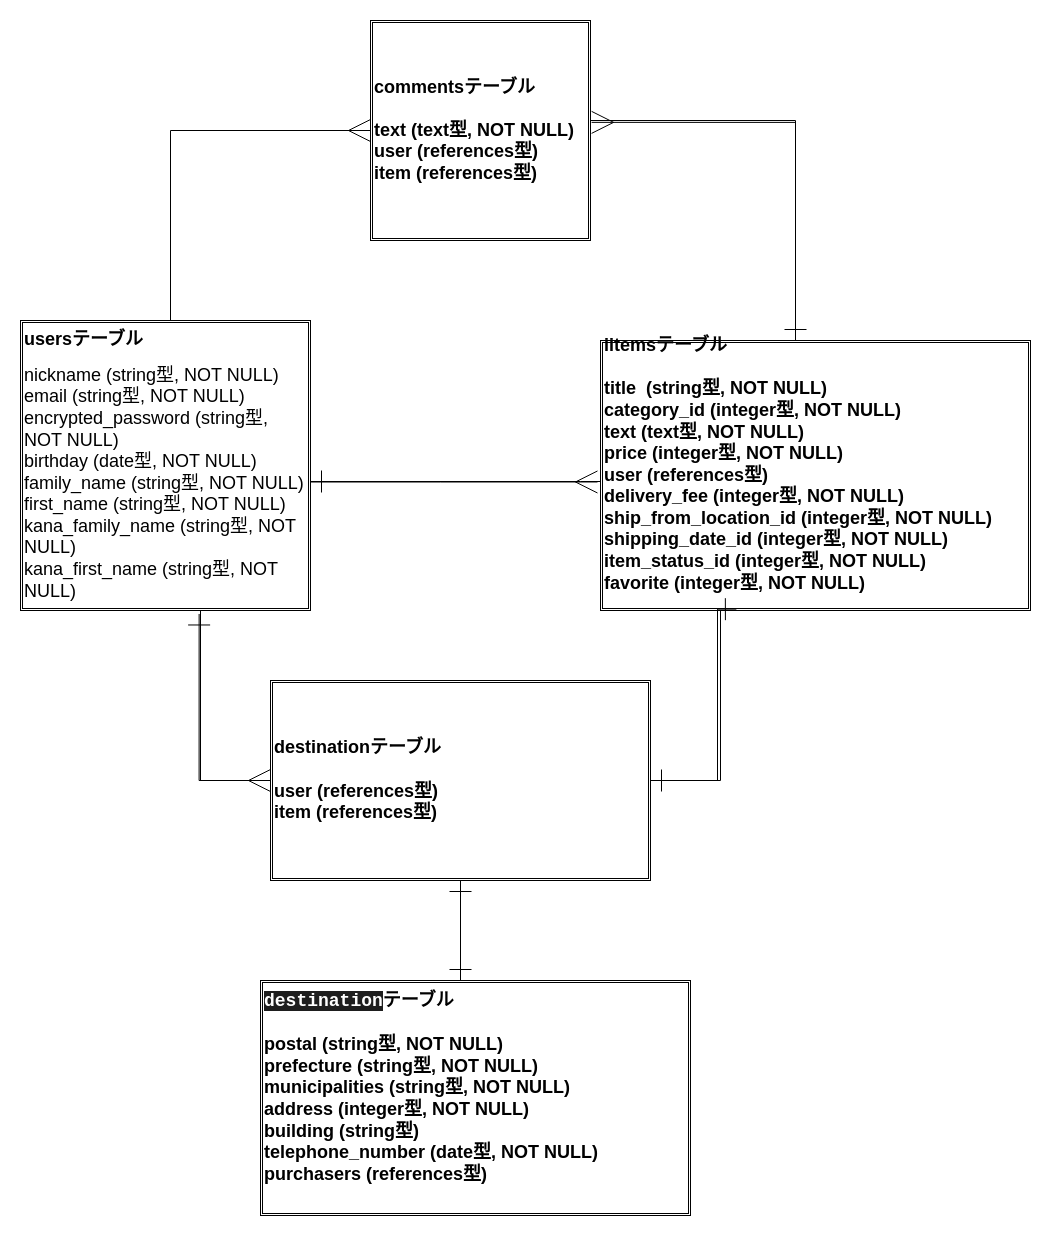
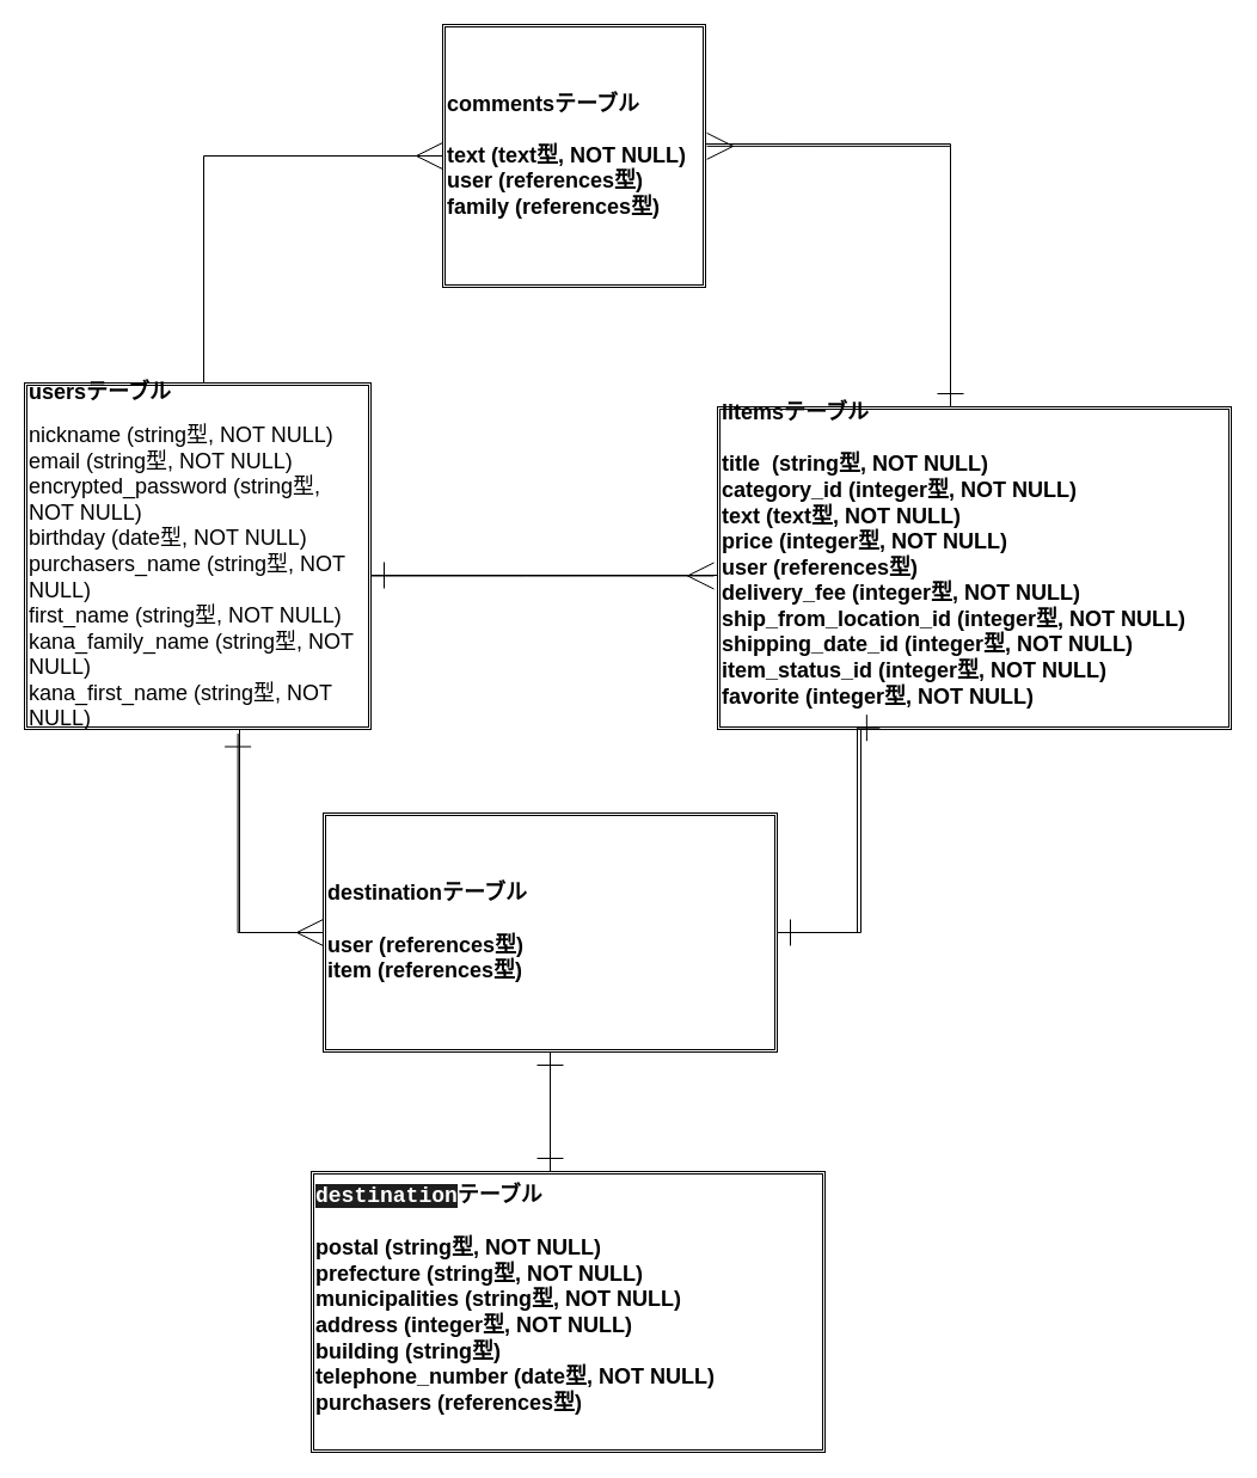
- <mxCell id="11" value="&lt;b&gt;&lt;font style=&quot;font-size: 18px&quot;&gt;commentsテーブル&lt;br&gt;&lt;br&gt;text (text型, NOT NULL)&lt;br&gt;user (references型)&lt;br&gt;item (references型)&lt;br&gt;&lt;/font&gt;&lt;/b&gt;" style="shape=ext;double=1;whiteSpace=wrap;html=1;aspect=fixed;align=left;" parent="1" vertex="1"><mxGeometry x="370" y="20" width="220" height="220" as="geometry" /></mxCell>
+ <mxCell id="11" value="&lt;b&gt;&lt;font style=&quot;font-size: 18px&quot;&gt;commentsテーブル&lt;br&gt;&lt;br&gt;text (text型, NOT NULL)&lt;br&gt;user (references型)&lt;br&gt;family (references型)&lt;br&gt;&lt;/font&gt;&lt;/b&gt;" style="shape=ext;double=1;whiteSpace=wrap;html=1;aspect=fixed;align=left;" parent="1" vertex="1"><mxGeometry x="370" y="20" width="220" height="220" as="geometry" /></mxCell>
- <mxCell id="5" value="&lt;div&gt;&lt;b style=&quot;font-size: 18px&quot;&gt;usersテーブル&lt;/b&gt;&lt;/div&gt;&lt;font&gt;&lt;div&gt;&lt;br&gt;&lt;/div&gt;&lt;span style=&quot;font-size: 18px&quot;&gt;&lt;div&gt;&lt;span&gt;nickname (string型, NOT NULL)&lt;/span&gt;&lt;/div&gt;&lt;/span&gt;&lt;span style=&quot;font-size: 18px&quot;&gt;&lt;div&gt;&lt;span&gt;email (string型, NOT NULL)&lt;/span&gt;&lt;/div&gt;&lt;/span&gt;&lt;span style=&quot;font-size: 18px&quot;&gt;&lt;div&gt;&lt;span&gt;encrypted_password (string型, NOT NULL)&lt;/span&gt;&lt;/div&gt;&lt;/span&gt;&lt;div&gt;&lt;span style=&quot;font-size: 18px&quot;&gt;birthday (date型, NOT NULL)&lt;/span&gt;&lt;/div&gt;&lt;div&gt;&lt;span style=&quot;font-size: 18px&quot;&gt;family_name (string型, NOT NULL)&lt;/span&gt;&lt;/div&gt;&lt;div&gt;&lt;span style=&quot;font-size: 18px&quot;&gt;first_name (string型, NOT NULL)&lt;/span&gt;&lt;/div&gt;&lt;div&gt;&lt;span style=&quot;font-size: 18px&quot;&gt;kana_family_name (string型, NOT NULL)&lt;/span&gt;&lt;/div&gt;&lt;div&gt;&lt;span style=&quot;font-size: 18px&quot;&gt;kana_first_name (string型, NOT NULL)&lt;/span&gt;&lt;/div&gt;&lt;/font&gt;" style="shape=ext;double=1;whiteSpace=wrap;html=1;aspect=fixed;align=left;" parent="1" vertex="1"><mxGeometry x="20" y="320" width="290" height="290" as="geometry" /></mxCell>
+ <mxCell id="5" value="&lt;div&gt;&lt;b style=&quot;font-size: 18px&quot;&gt;usersテーブル&lt;/b&gt;&lt;/div&gt;&lt;font&gt;&lt;div&gt;&lt;br&gt;&lt;/div&gt;&lt;span style=&quot;font-size: 18px&quot;&gt;&lt;div&gt;&lt;span&gt;nickname (string型, NOT NULL)&lt;/span&gt;&lt;/div&gt;&lt;/span&gt;&lt;span style=&quot;font-size: 18px&quot;&gt;&lt;div&gt;&lt;span&gt;email (string型, NOT NULL)&lt;/span&gt;&lt;/div&gt;&lt;/span&gt;&lt;span style=&quot;font-size: 18px&quot;&gt;&lt;div&gt;&lt;span&gt;encrypted_password (string型, NOT NULL)&lt;/span&gt;&lt;/div&gt;&lt;/span&gt;&lt;div&gt;&lt;span style=&quot;font-size: 18px&quot;&gt;birthday (date型, NOT NULL)&lt;/span&gt;&lt;/div&gt;&lt;div&gt;&lt;span style=&quot;font-size: 18px&quot;&gt;purchasers_name (string型, NOT NULL)&lt;/span&gt;&lt;/div&gt;&lt;div&gt;&lt;span style=&quot;font-size: 18px&quot;&gt;first_name (string型, NOT NULL)&lt;/span&gt;&lt;/div&gt;&lt;div&gt;&lt;span style=&quot;font-size: 18px&quot;&gt;kana_family_name (string型, NOT NULL)&lt;/span&gt;&lt;/div&gt;&lt;div&gt;&lt;span style=&quot;font-size: 18px&quot;&gt;kana_first_name (string型, NOT NULL)&lt;/span&gt;&lt;/div&gt;&lt;/font&gt;" style="shape=ext;double=1;whiteSpace=wrap;html=1;aspect=fixed;align=left;" parent="1" vertex="1"><mxGeometry x="20" y="320" width="290" height="290" as="geometry" /></mxCell>
